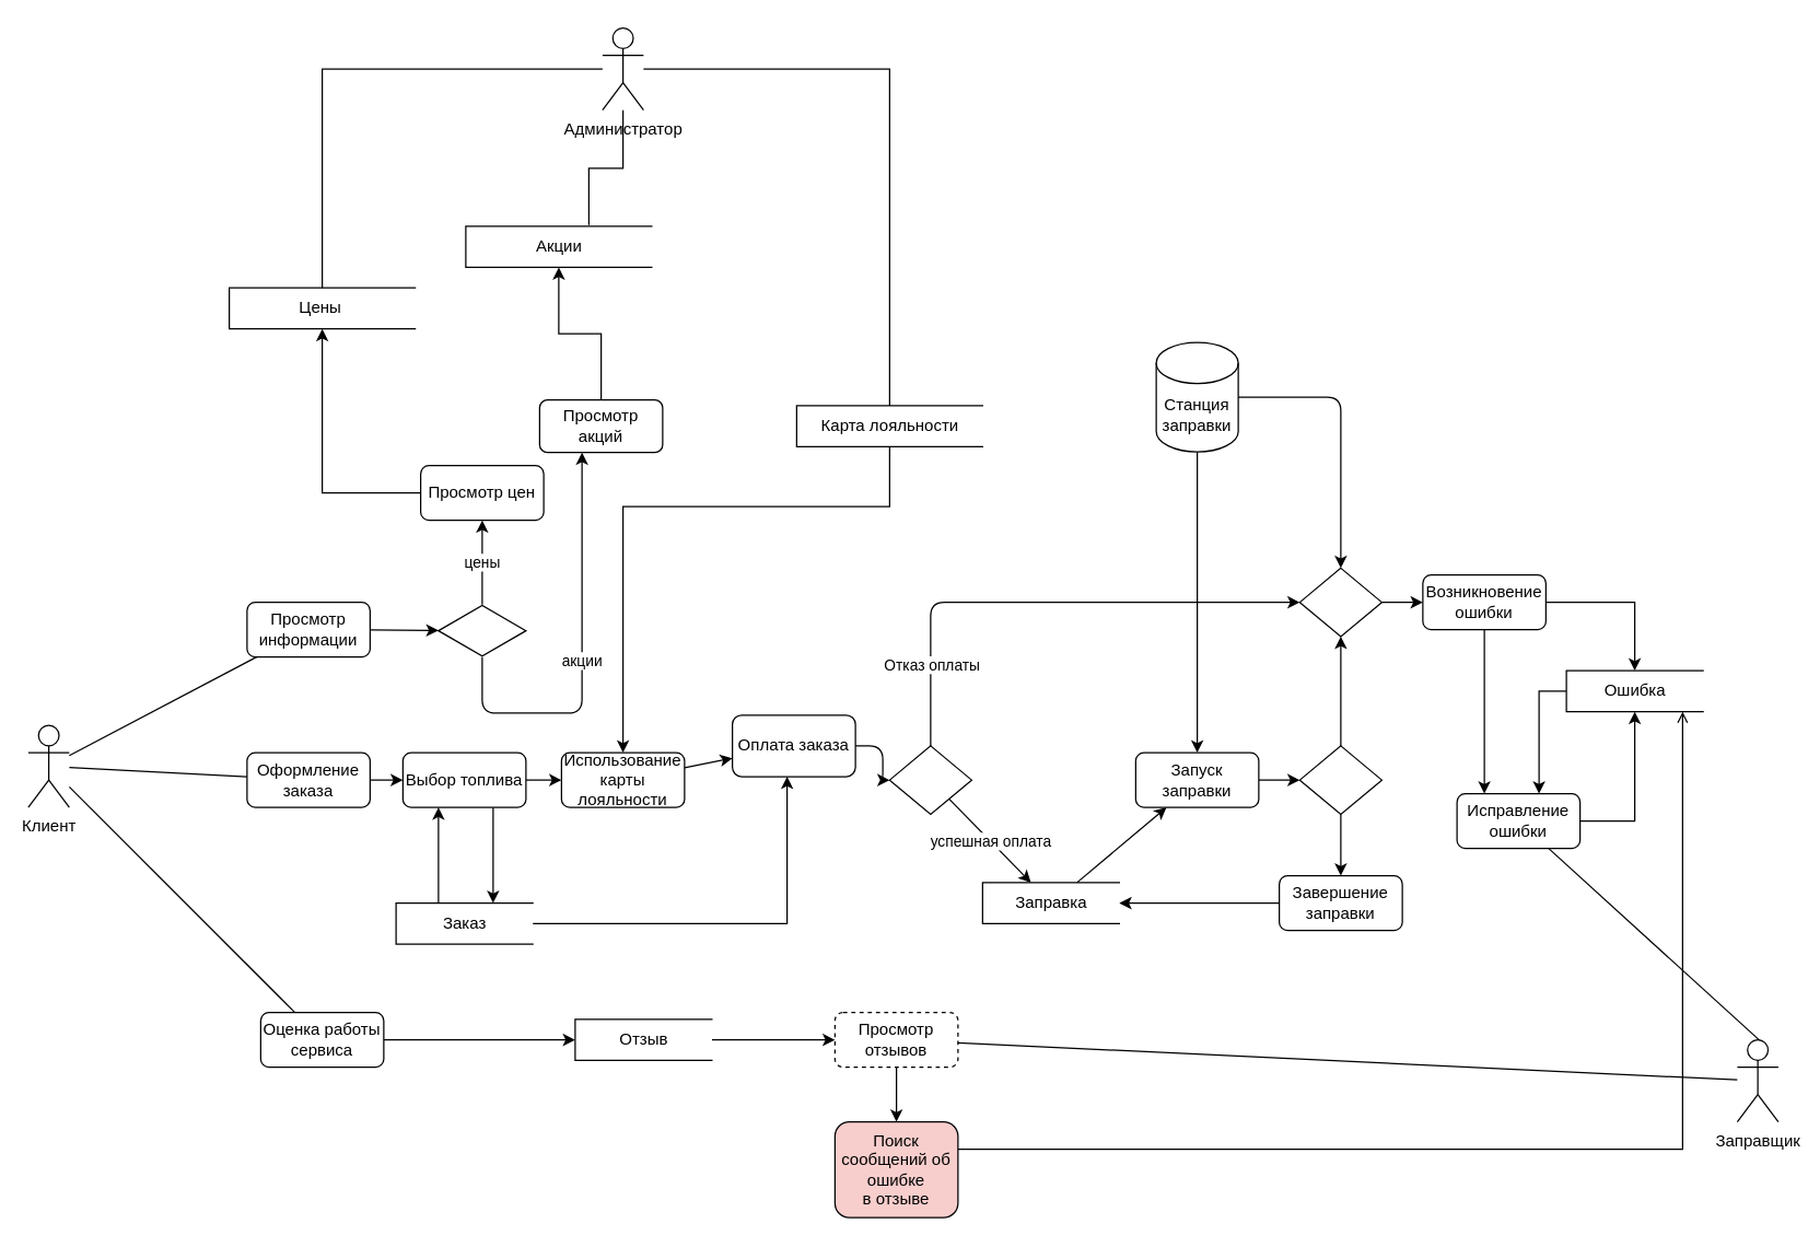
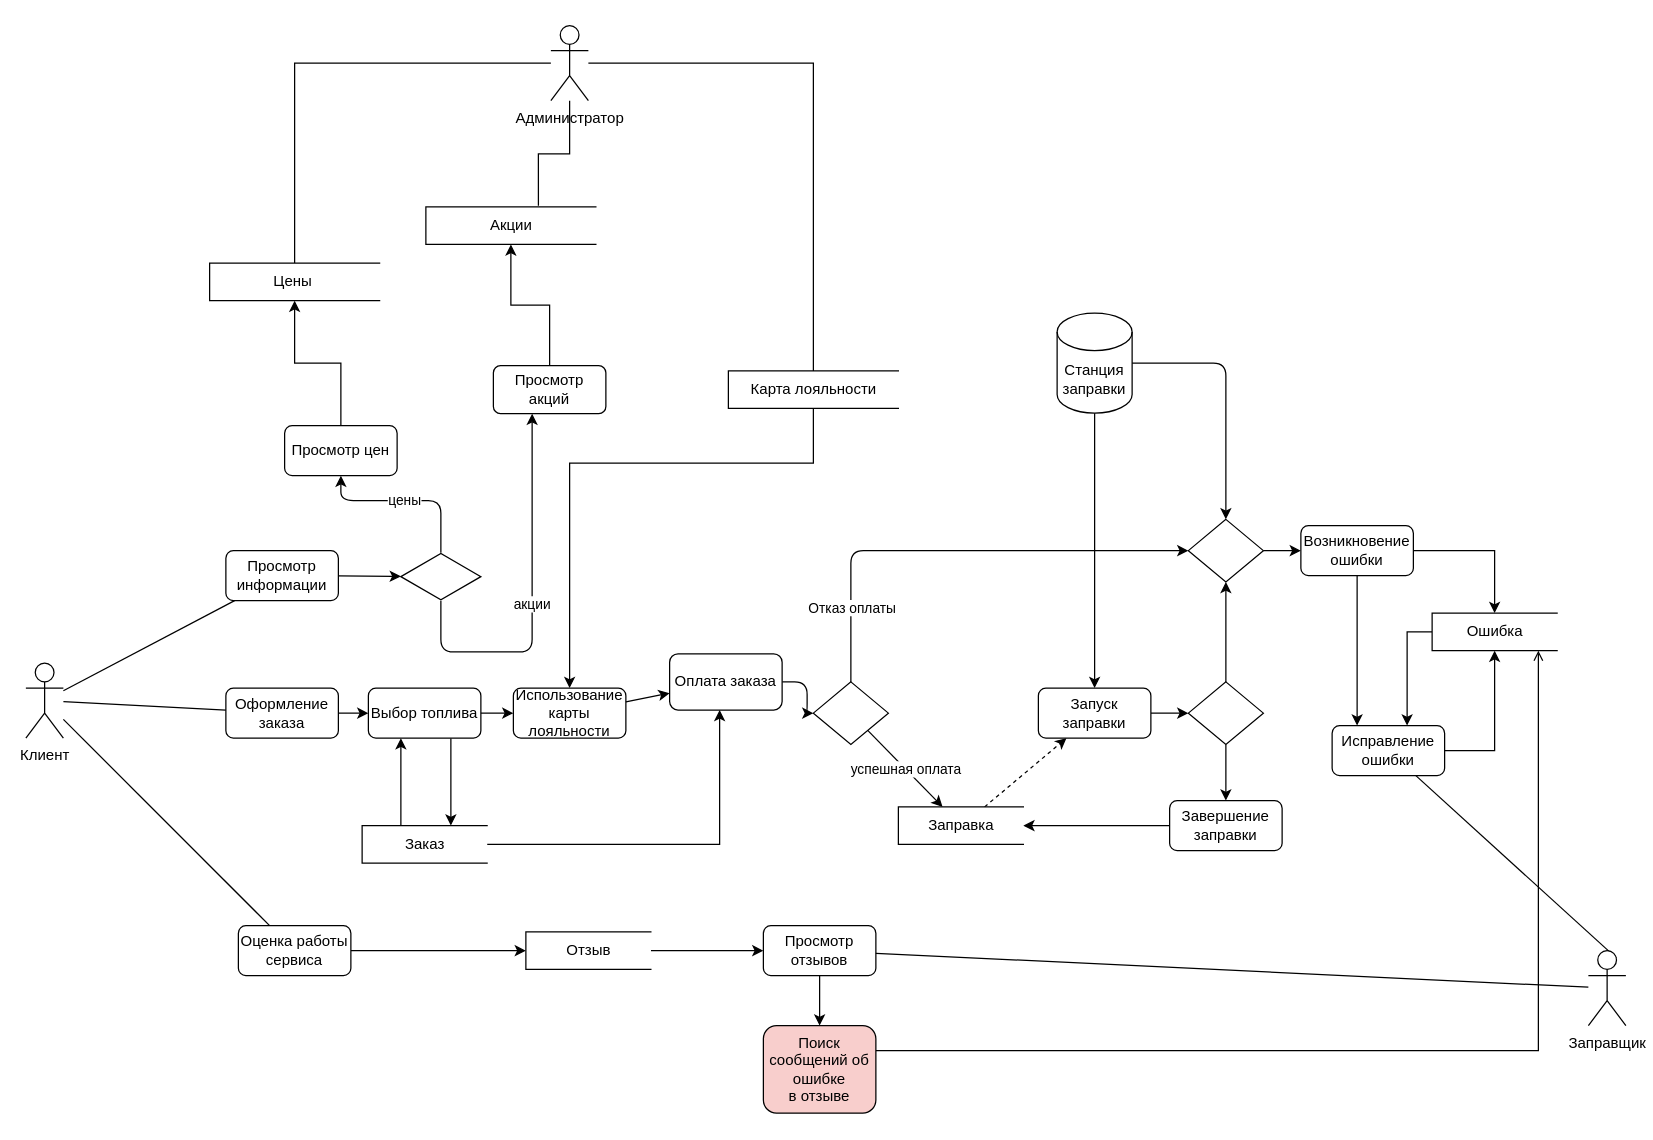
- <mxCell id="16" value="Просмотр цен" style="whiteSpace=wrap;html=1;rounded=1;" parent="1" vertex="1"><mxGeometry x="307" y="340" width="90" height="40" as="geometry" /></mxCell>
+ <mxCell id="16" value="Просмотр цен" style="whiteSpace=wrap;html=1;rounded=1;" parent="1" vertex="1"><mxGeometry x="227" y="340" width="90" height="40" as="geometry" /></mxCell>
- <mxCell id="48" style="edgeStyle=none;orthogonalLoop=1;jettySize=auto;html=1;entryX=0.25;entryY=1;entryDx=0;entryDy=0;exitX=0.69;exitY=0;exitDx=0;exitDy=0;exitPerimeter=0;" parent="1" source="49" target="32" edge="1"><mxGeometry relative="1" as="geometry"><mxPoint x="670" y="620" as="sourcePoint" /></mxGeometry></mxCell>
+ <mxCell id="48" style="edgeStyle=none;orthogonalLoop=1;jettySize=auto;html=1;entryX=0.25;entryY=1;entryDx=0;entryDy=0;exitX=0.69;exitY=0;exitDx=0;exitDy=0;exitPerimeter=0;dashed=1;" parent="1" source="49" target="32" edge="1"><mxGeometry relative="1" as="geometry"><mxPoint x="670" y="620" as="sourcePoint" /></mxGeometry></mxCell>
- <mxCell id="43" value="Просмотр отзывов" style="whiteSpace=wrap;html=1;rounded=1;dashed=1;" parent="1" vertex="1"><mxGeometry x="610" y="740" width="90" height="40" as="geometry" /></mxCell>
+ <mxCell id="43" value="Просмотр отзывов" style="whiteSpace=wrap;html=1;rounded=1;" parent="1" vertex="1"><mxGeometry x="610" y="740" width="90" height="40" as="geometry" /></mxCell>
